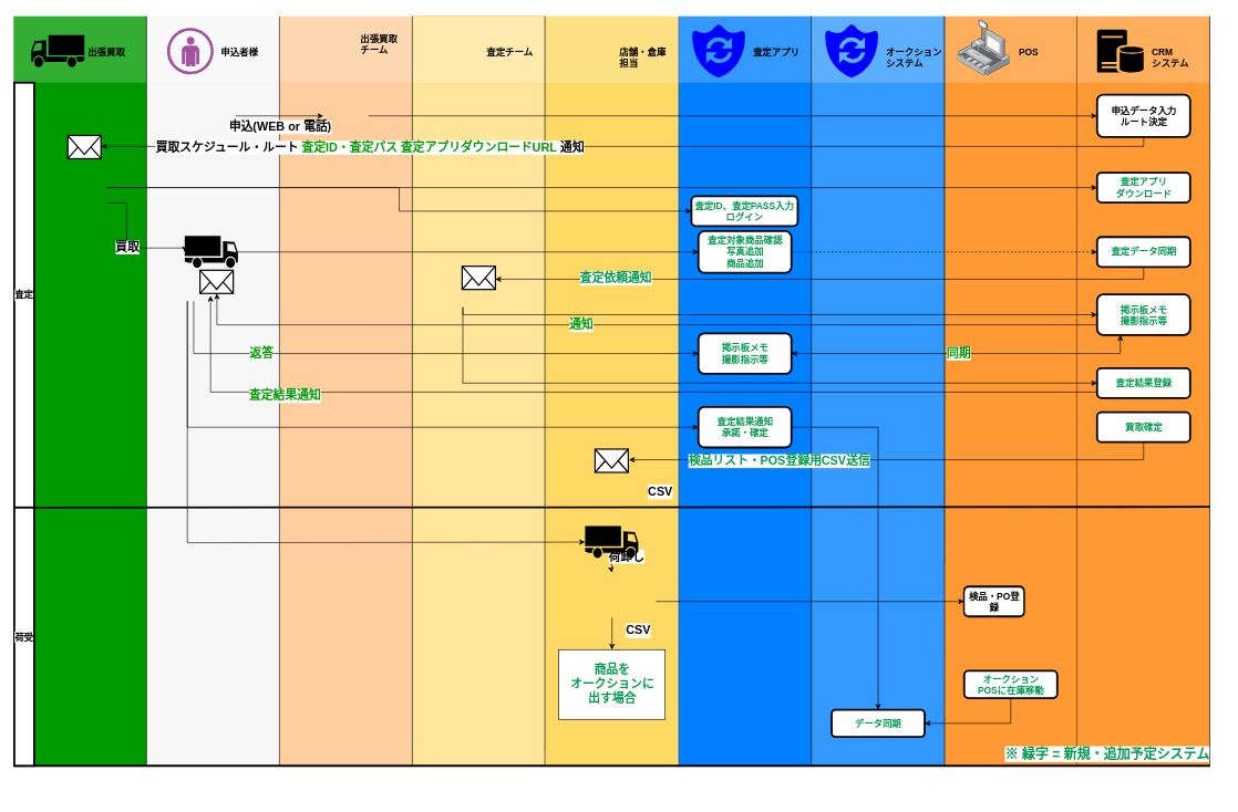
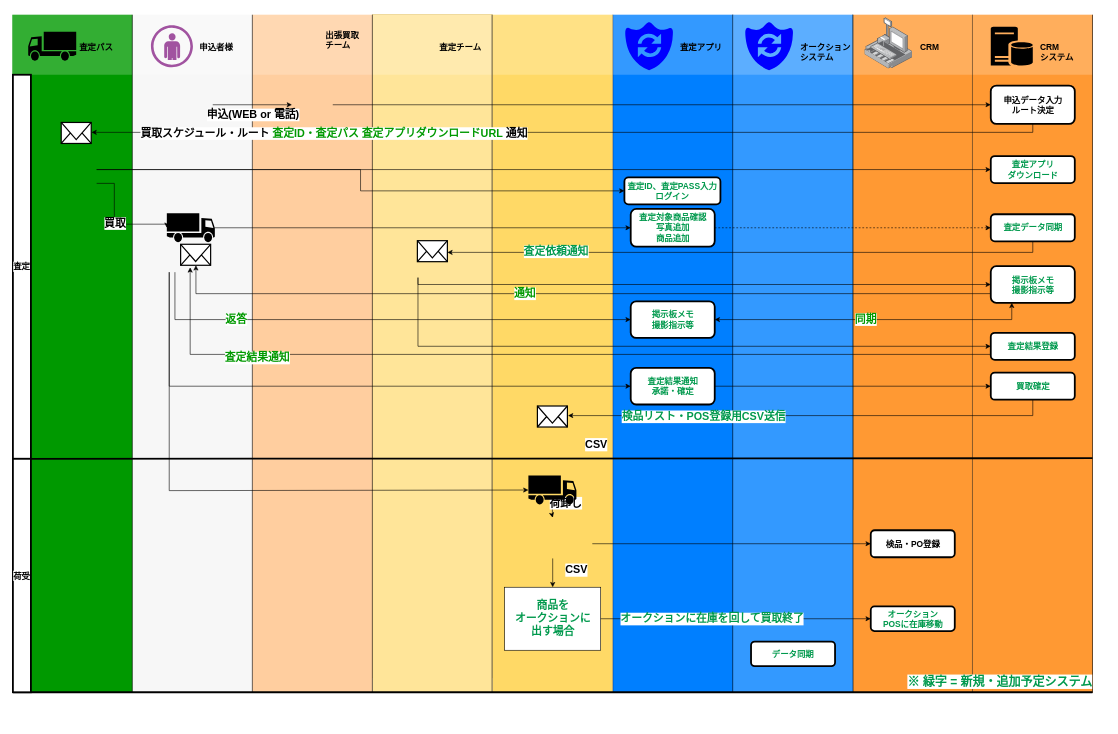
- <mxCell id="67" value="出張買取" style="text;html=1;resizable=0;points=[];autosize=1;align=left;verticalAlign=top;spacingTop=-4;fontSize=14;fontColor=#000000;fontStyle=1" parent="64" vertex="1"><mxGeometry x="110" y="42.5" width="70" height="20" as="geometry" /></mxCell>
+ <mxCell id="67" value="査定パス" style="text;html=1;resizable=0;points=[];autosize=1;align=left;verticalAlign=top;spacingTop=-4;fontSize=14;fontColor=#000000;fontStyle=1" parent="64" vertex="1"><mxGeometry x="110" y="42.5" width="70" height="20" as="geometry" /></mxCell>
- <mxCell id="21" value="POS" style="text;html=1;resizable=0;points=[];autosize=1;align=left;verticalAlign=top;spacingTop=-4;fontSize=14;fontColor=#000000;fontStyle=1" parent="17" vertex="1"><mxGeometry x="110" y="42.5" width="50" height="20" as="geometry" /></mxCell>
+ <mxCell id="21" value="CRM" style="text;html=1;resizable=0;points=[];autosize=1;align=left;verticalAlign=top;spacingTop=-4;fontSize=14;fontColor=#000000;fontStyle=1" parent="17" vertex="1"><mxGeometry x="110" y="42.5" width="50" height="20" as="geometry" /></mxCell>
- <mxCell id="29" value="店舗・倉庫&lt;br&gt;担当" style="text;html=1;resizable=0;points=[];autosize=1;align=left;verticalAlign=top;spacingTop=-4;fontSize=14;fontColor=#000000;fontStyle=1" parent="24" vertex="1"><mxGeometry x="110" y="42.5" width="90" height="40" as="geometry" /></mxCell>
- <mxCell id="23" value="検品・PO登録" style="rounded=1;whiteSpace=wrap;html=1;labelBackgroundColor=#ffffff;strokeWidth=3;fillColor=#FFFFFF;gradientColor=none;fontSize=14;fontColor=#000000;align=center;fontStyle=1" parent="17" vertex="1"><mxGeometry x="30" y="859" width="90" height="45" as="geometry" /></mxCell>
+ <mxCell id="23" value="検品・PO登録" style="rounded=1;whiteSpace=wrap;html=1;labelBackgroundColor=#ffffff;strokeWidth=3;fillColor=#FFFFFF;gradientColor=none;fontSize=14;fontColor=#000000;align=center;fontStyle=1" parent="17" vertex="1"><mxGeometry x="30" y="859" width="140" height="45" as="geometry" /></mxCell>
- <mxCell id="121" style="edgeStyle=orthogonalEdgeStyle;rounded=0;orthogonalLoop=1;jettySize=auto;html=1;startArrow=none;startFill=0;fontSize=18;fontColor=#009900;" parent="1" source="122" target="89" edge="1"><mxGeometry relative="1" as="geometry" /></mxCell>
+ <mxCell id="121" style="edgeStyle=orthogonalEdgeStyle;rounded=0;orthogonalLoop=1;jettySize=auto;html=1;entryX=0;entryY=0.5;entryDx=0;entryDy=0;startArrow=none;startFill=0;fontSize=18;fontColor=#009900;" parent="1" source="122" target="45" edge="1"><mxGeometry relative="1" as="geometry" /></mxCell>
+ <mxCell id="95" style="edgeStyle=orthogonalEdgeStyle;rounded=0;orthogonalLoop=1;jettySize=auto;html=1;fontSize=18;fontColor=#00994D;exitX=0.5;exitY=0;exitDx=0;exitDy=0;entryX=0;entryY=0.5;entryDx=0;entryDy=0;" parent="1" source="92" target="94" edge="1"><mxGeometry relative="1" as="geometry"><mxPoint x="801.333" y="1051.667" as="sourcePoint" /><mxPoint x="1250" y="1052" as="targetPoint" /><Array as="points" /></mxGeometry></mxCell>
+ <mxCell id="96" value="オークションに在庫を回して買取終了" style="text;html=1;resizable=0;points=[];align=center;verticalAlign=middle;labelBackgroundColor=#ffffff;fontSize=18;fontColor=#00994D;fontStyle=1" parent="95" vertex="1" connectable="0"><mxGeometry x="-0.676" y="-2" relative="1" as="geometry"><mxPoint x="111.5" y="-2.5" as="offset" /></mxGeometry></mxCell>
- <mxCell id="93" style="edgeStyle=orthogonalEdgeStyle;rounded=0;orthogonalLoop=1;jettySize=auto;html=1;entryX=1;entryY=0.5;entryDx=0;entryDy=0;startArrow=none;startFill=0;fontSize=18;fontColor=#000000;" parent="1" source="94" target="89" edge="1"><mxGeometry relative="1" as="geometry"><Array as="points"><mxPoint x="1521" y="1089" /></Array></mxGeometry></mxCell>
